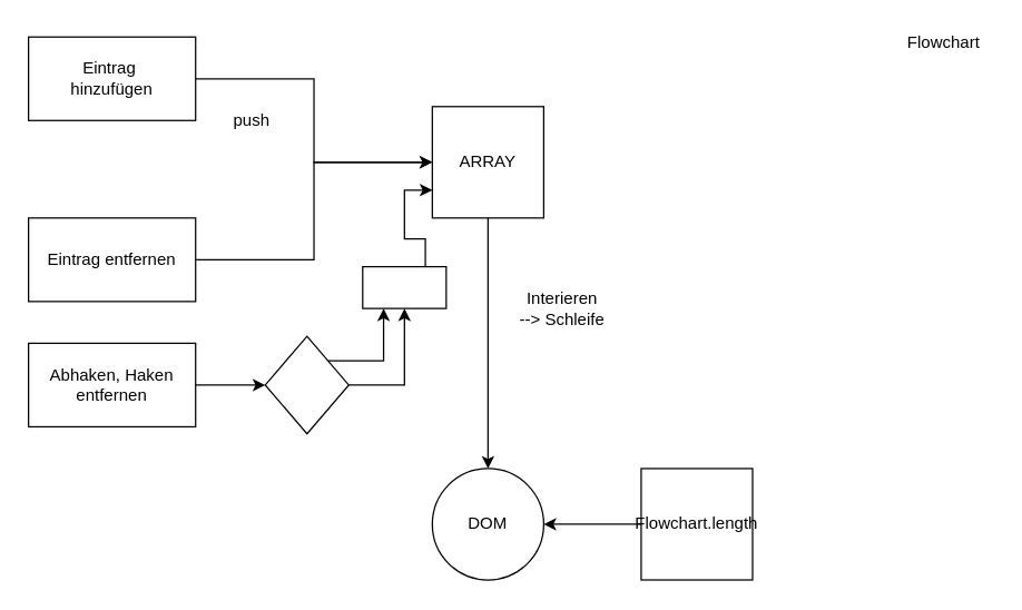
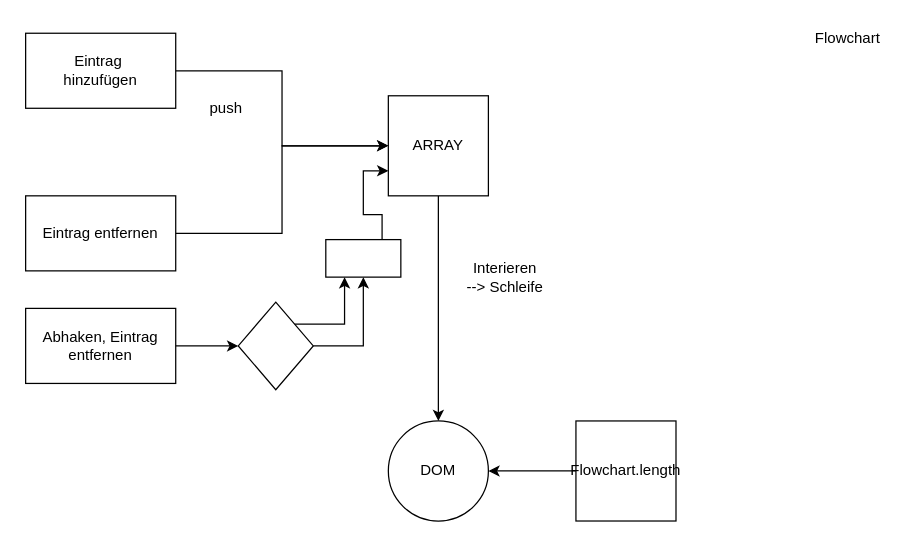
- <mxCell id="12" value="Abhaken, Haken entfernen" style="rounded=0;whiteSpace=wrap;html=1;" parent="1" vertex="1"><mxGeometry x="20" y="246" width="120" height="60" as="geometry" /></mxCell>
+ <mxCell id="12" value="Abhaken, Eintrag entfernen" style="rounded=0;whiteSpace=wrap;html=1;" parent="1" vertex="1"><mxGeometry x="20" y="246" width="120" height="60" as="geometry" /></mxCell>
